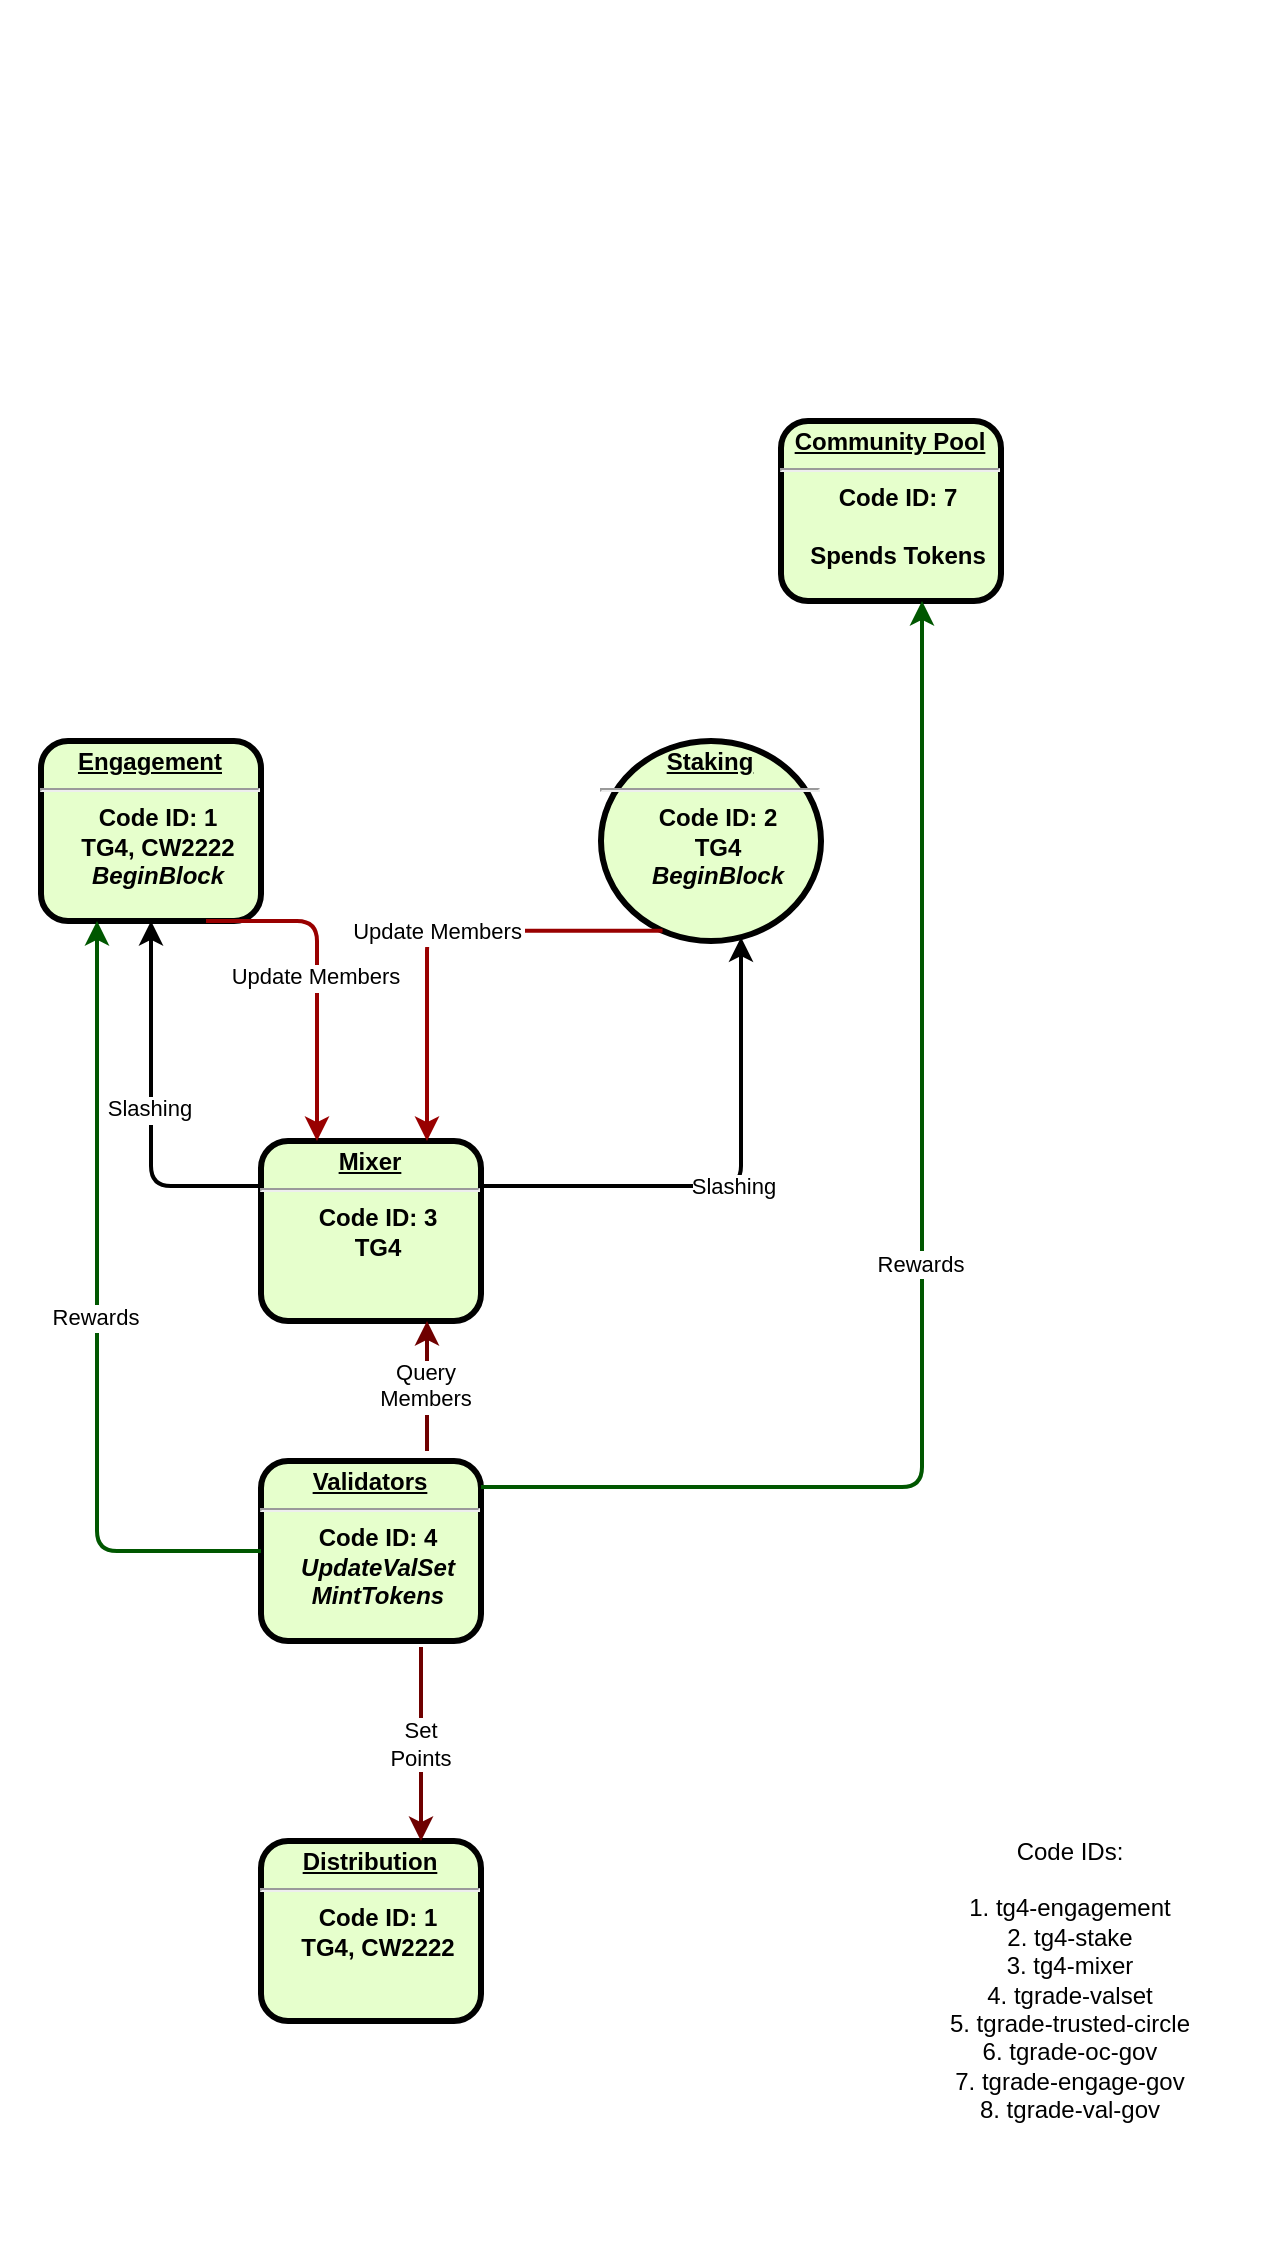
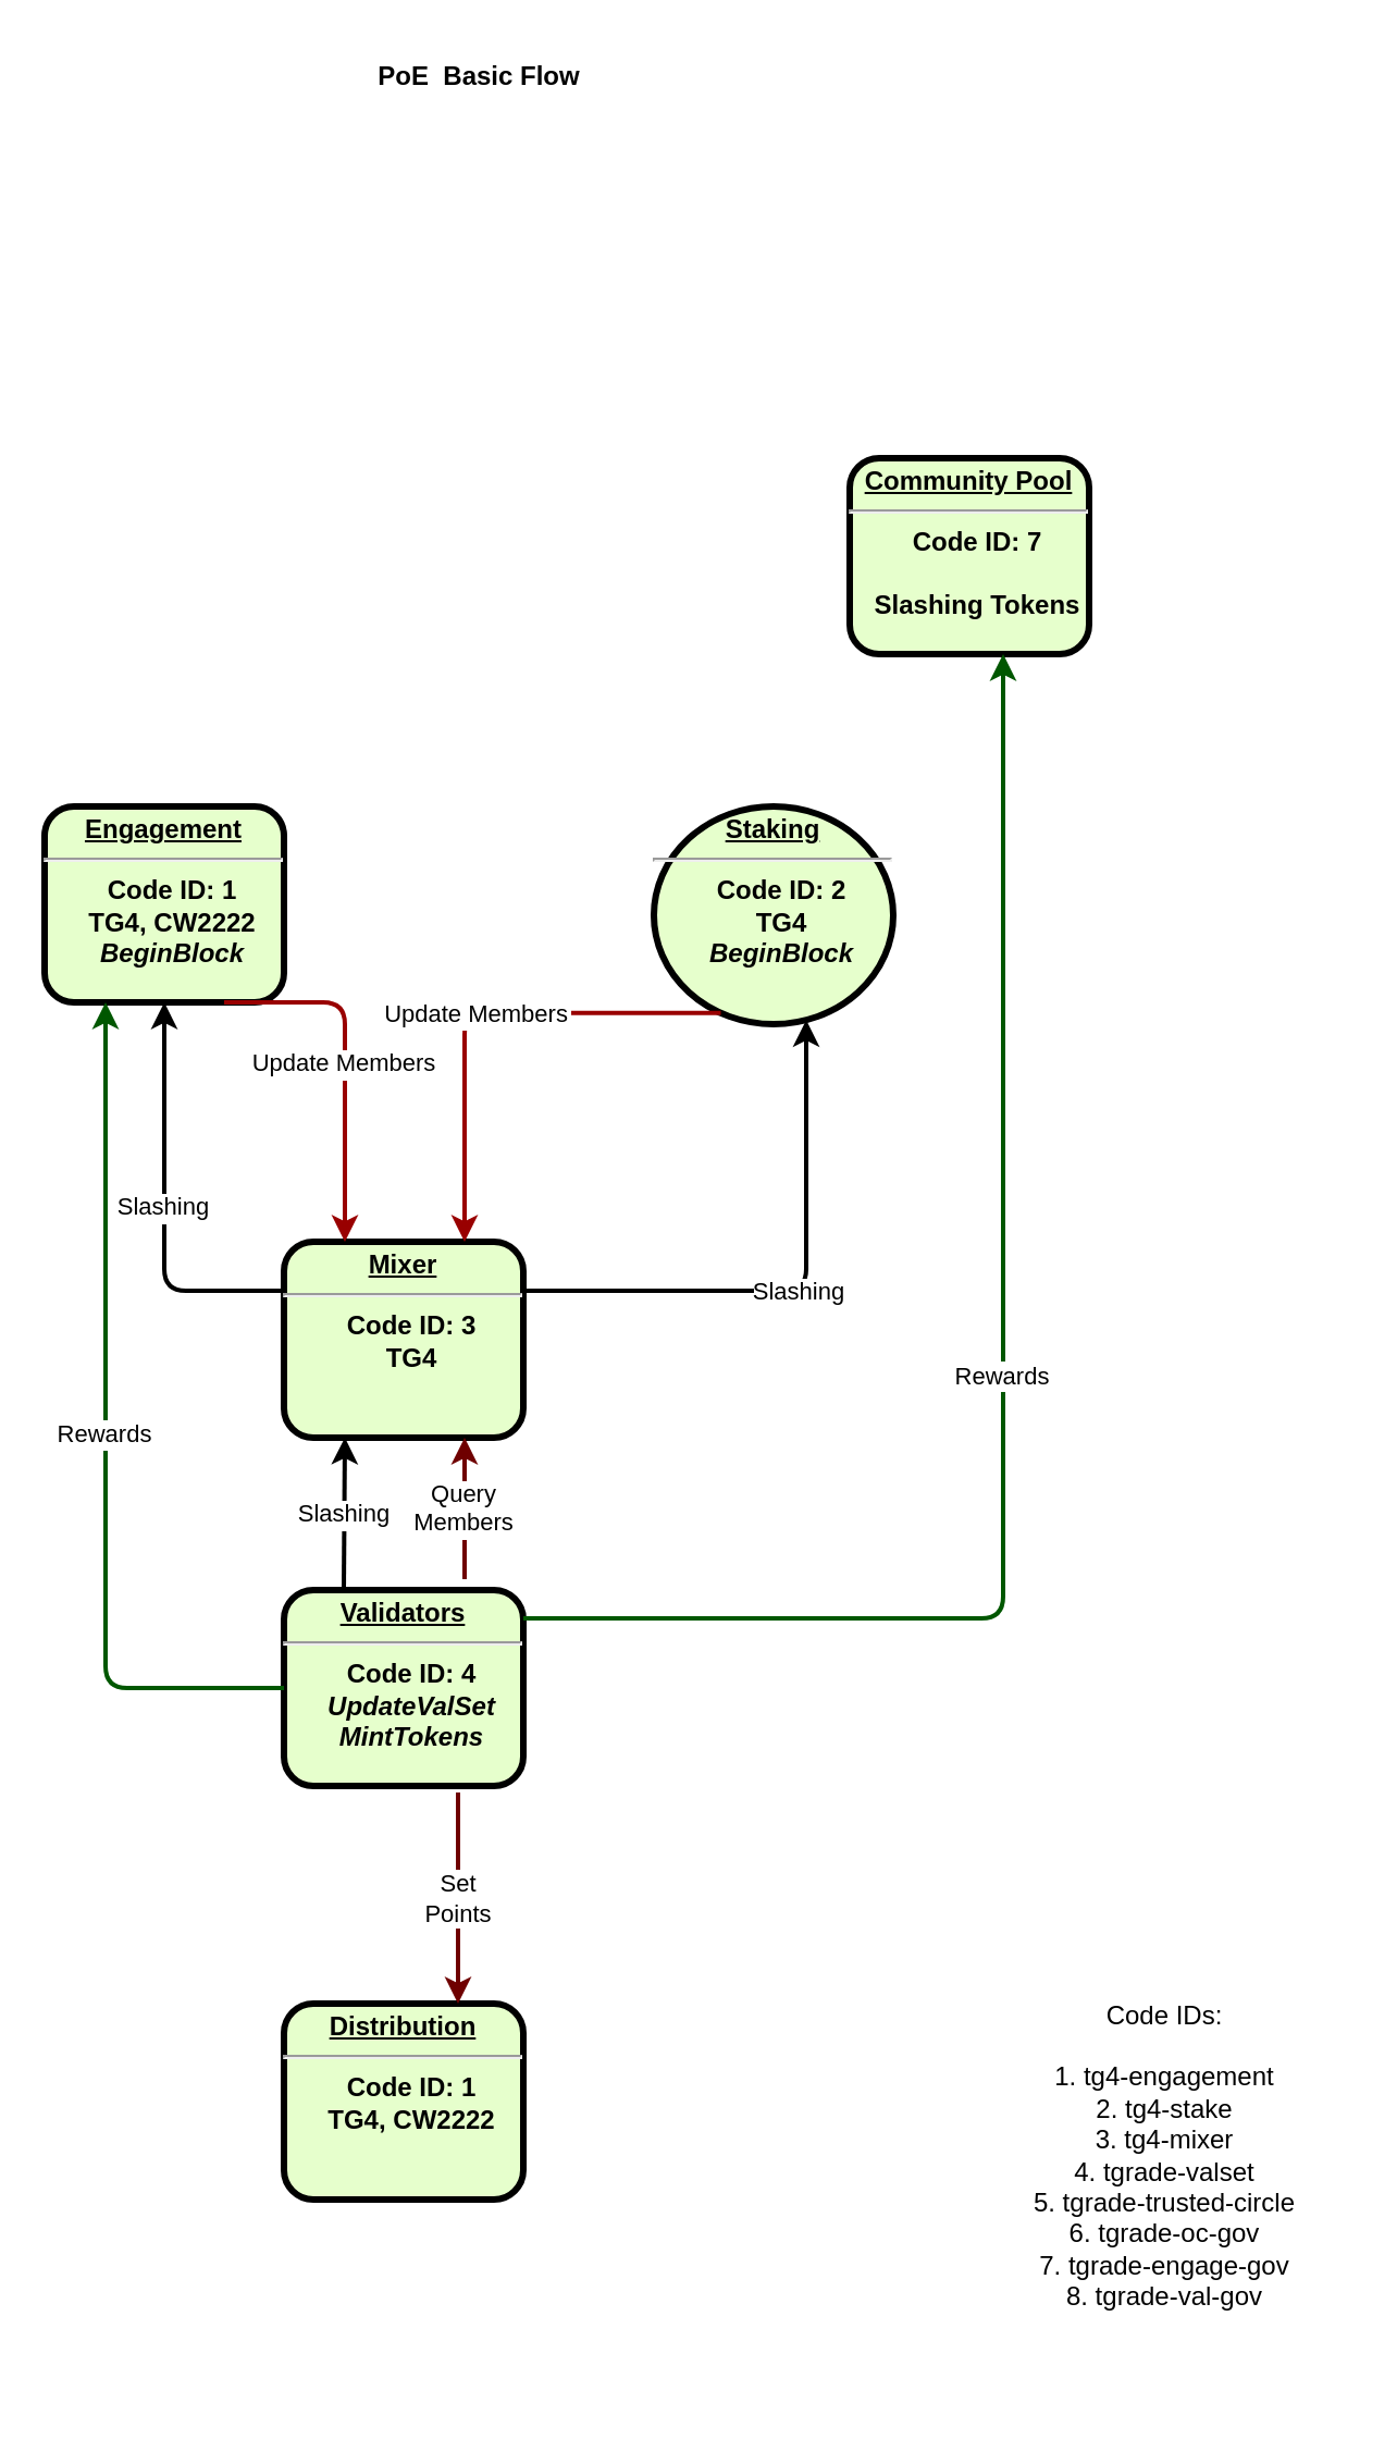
+ <mxCell id="14" value="&lt;b&gt;PoE &amp;nbsp;Basic Flow&lt;/b&gt;" style="text;html=1;strokeColor=none;fillColor=none;align=center;verticalAlign=middle;whiteSpace=wrap;rounded=0;" parent="1" vertex="1"><mxGeometry x="30" y="20" width="380" height="30" as="geometry" /></mxCell>
- <mxCell id="15" value="&lt;p style=&quot;margin: 0px ; margin-top: 4px ; text-align: center ; text-decoration: underline&quot;&gt;&lt;strong&gt;Community Pool&lt;/strong&gt;&lt;/p&gt;&lt;hr&gt;&lt;p style=&quot;margin: 0px ; margin-left: 8px&quot;&gt;Code ID: 7&lt;/p&gt;&lt;p style=&quot;margin: 0px ; margin-left: 8px&quot;&gt;&lt;br&gt;&lt;/p&gt;&lt;p style=&quot;margin: 0px ; margin-left: 8px&quot;&gt;Spends Tokens&lt;/p&gt;" style="verticalAlign=middle;align=center;overflow=fill;fontSize=12;fontFamily=Helvetica;html=1;rounded=1;fontStyle=1;strokeWidth=3;fillColor=#E6FFCC" parent="1" vertex="1"><mxGeometry x="390" y="210" width="110" height="90" as="geometry" /></mxCell>
+ <mxCell id="15" value="&lt;p style=&quot;margin: 0px ; margin-top: 4px ; text-align: center ; text-decoration: underline&quot;&gt;&lt;strong&gt;Community Pool&lt;/strong&gt;&lt;/p&gt;&lt;hr&gt;&lt;p style=&quot;margin: 0px ; margin-left: 8px&quot;&gt;Code ID: 7&lt;/p&gt;&lt;p style=&quot;margin: 0px ; margin-left: 8px&quot;&gt;&lt;br&gt;&lt;/p&gt;&lt;p style=&quot;margin: 0px ; margin-left: 8px&quot;&gt;Slashing Tokens&lt;/p&gt;" style="verticalAlign=middle;align=center;overflow=fill;fontSize=12;fontFamily=Helvetica;html=1;rounded=1;fontStyle=1;strokeWidth=3;fillColor=#E6FFCC" parent="1" vertex="1"><mxGeometry x="390" y="210" width="110" height="90" as="geometry" /></mxCell>
+ <mxCell id="11" value="Slashing" style="edgeStyle=elbowEdgeStyle;elbow=horizontal;strokeColor=default;strokeWidth=2;exitX=0.25;exitY=0;exitDx=0;exitDy=0;entryX=0.25;entryY=1;entryDx=0;entryDy=0;" parent="1" source="9" target="4" edge="1"><mxGeometry width="100" height="100" relative="1" as="geometry"><mxPoint x="140" y="602.5" as="sourcePoint" /><mxPoint x="54" y="472" as="targetPoint" /><Array as="points"><mxPoint x="158" y="700" /></Array></mxGeometry></mxCell>
